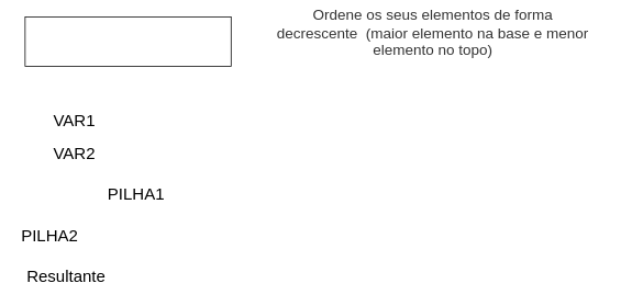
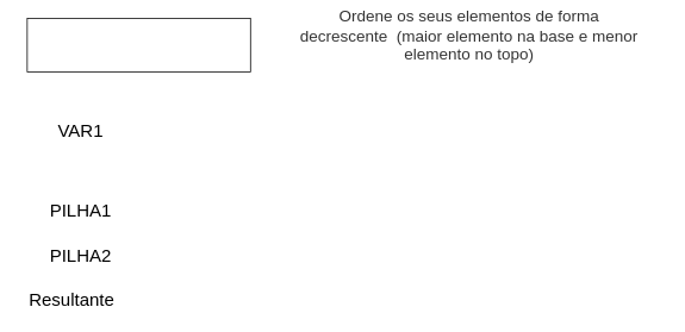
- <mxCell id="3" value="VAR2" style="text;html=1;align=center;verticalAlign=middle;whiteSpace=wrap;rounded=0;fontSize=20;" vertex="1" parent="1"><mxGeometry x="60" y="170" width="60" height="30" as="geometry" /></mxCell>
- <mxCell id="4" value="PILHA1" style="text;html=1;align=center;verticalAlign=middle;whiteSpace=wrap;rounded=0;fontSize=20;" vertex="1" parent="1"><mxGeometry x="135" y="220" width="60" height="30" as="geometry" /></mxCell>
+ <mxCell id="4" value="PILHA1" style="text;html=1;align=center;verticalAlign=middle;whiteSpace=wrap;rounded=0;fontSize=20;" vertex="1" parent="1"><mxGeometry x="60" y="220" width="60" height="30" as="geometry" /></mxCell>
- <mxCell id="5" value="PILHA2" style="text;html=1;align=center;verticalAlign=middle;whiteSpace=wrap;rounded=0;fontSize=20;" vertex="1" parent="1"><mxGeometry x="30" y="270" width="60" height="30" as="geometry" /></mxCell>
+ <mxCell id="5" value="PILHA2" style="text;html=1;align=center;verticalAlign=middle;whiteSpace=wrap;rounded=0;fontSize=20;" vertex="1" parent="1"><mxGeometry x="60" y="270" width="60" height="30" as="geometry" /></mxCell>
